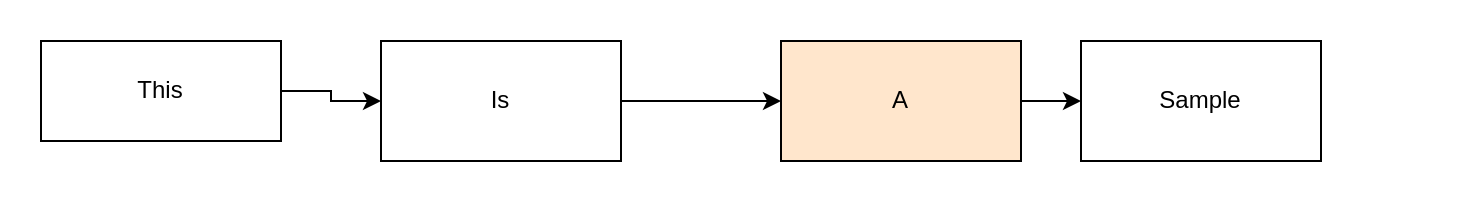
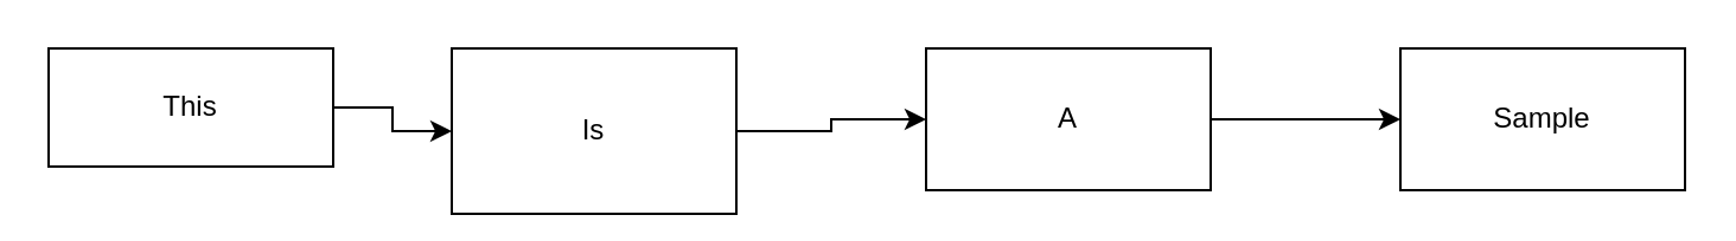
- <mxCell id="5" value="Is" style="rounded=0;whiteSpace=wrap;html=1;" vertex="1" parent="1"><mxGeometry x="190" y="20" width="120" height="60" as="geometry" /></mxCell>
+ <mxCell id="5" value="Is" style="rounded=0;whiteSpace=wrap;html=1;" vertex="1" parent="1"><mxGeometry x="190" y="20" width="120" height="70" as="geometry" /></mxCell>
- <mxCell id="7" value="A" style="rounded=0;whiteSpace=wrap;html=1;fillColor=#ffe6cc;" vertex="1" parent="1"><mxGeometry x="390" y="20" width="120" height="60" as="geometry" /></mxCell>
+ <mxCell id="7" value="A" style="rounded=0;whiteSpace=wrap;html=1;" vertex="1" parent="1"><mxGeometry x="390" y="20" width="120" height="60" as="geometry" /></mxCell>
- <mxCell id="8" value="Sample" style="rounded=0;whiteSpace=wrap;html=1;" vertex="1" parent="1"><mxGeometry x="540" y="20" width="120" height="60" as="geometry" /></mxCell>
+ <mxCell id="8" value="Sample" style="rounded=0;whiteSpace=wrap;html=1;" vertex="1" parent="1"><mxGeometry x="590" y="20" width="120" height="60" as="geometry" /></mxCell>
